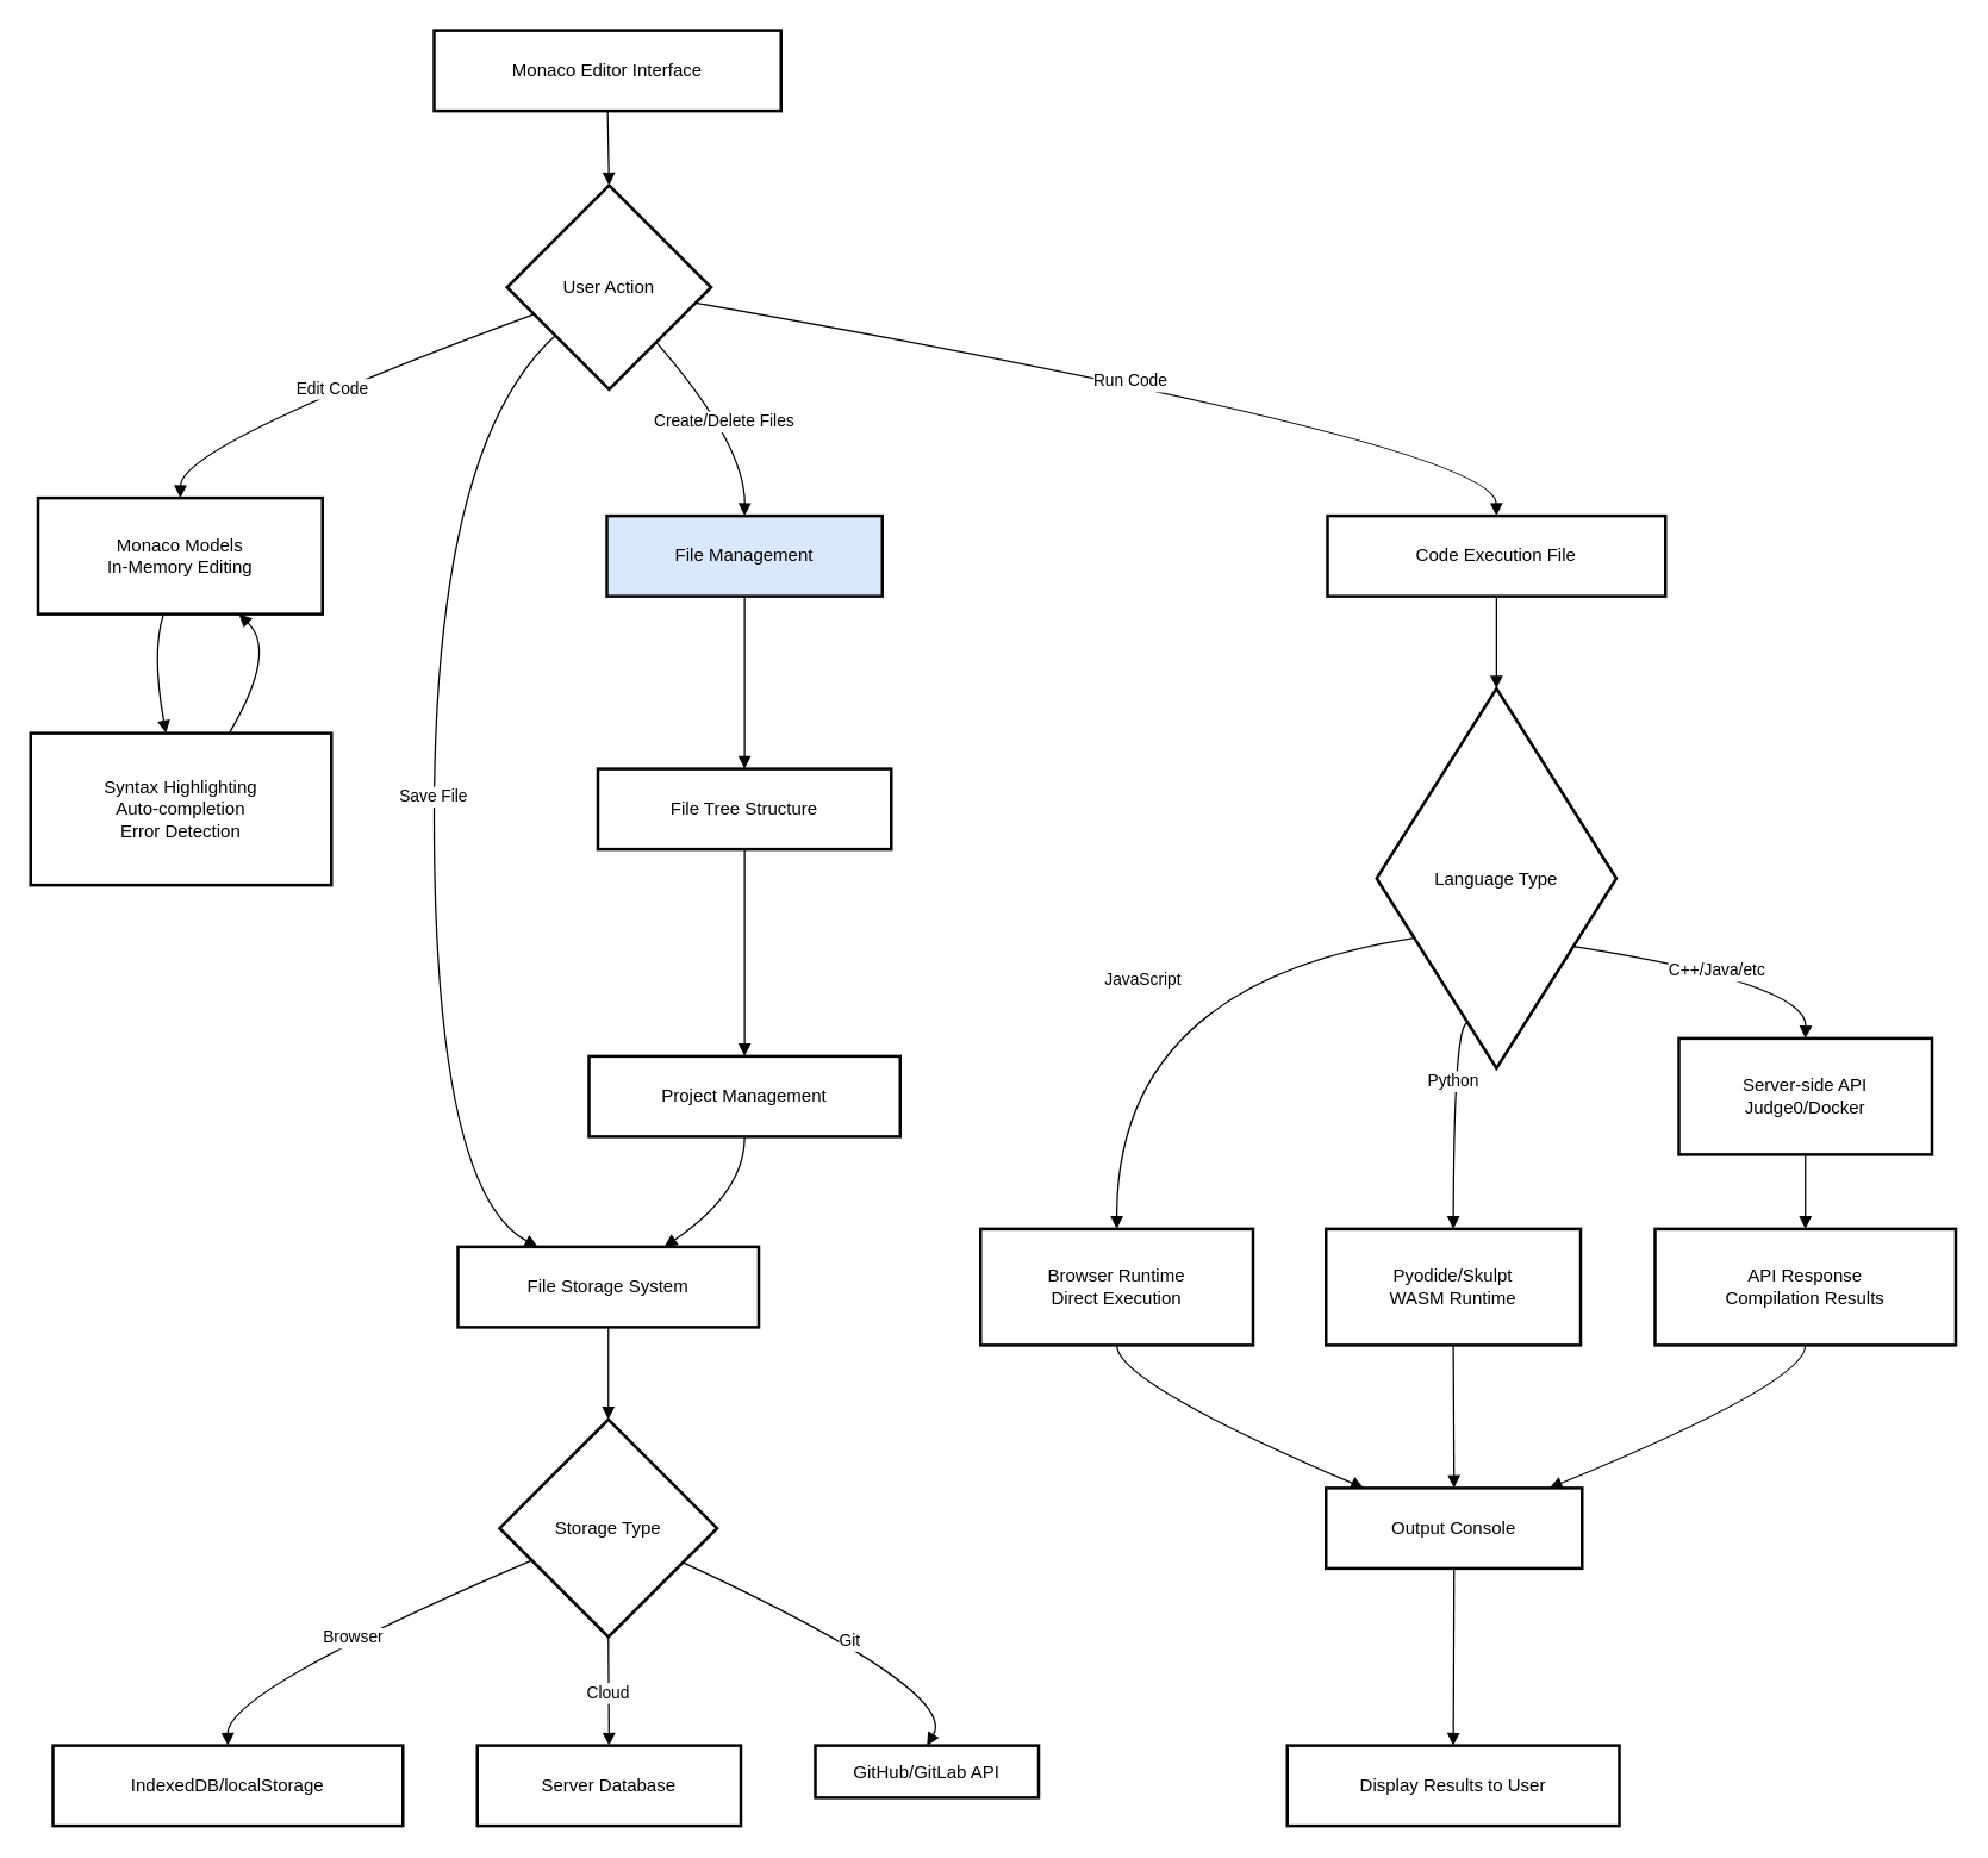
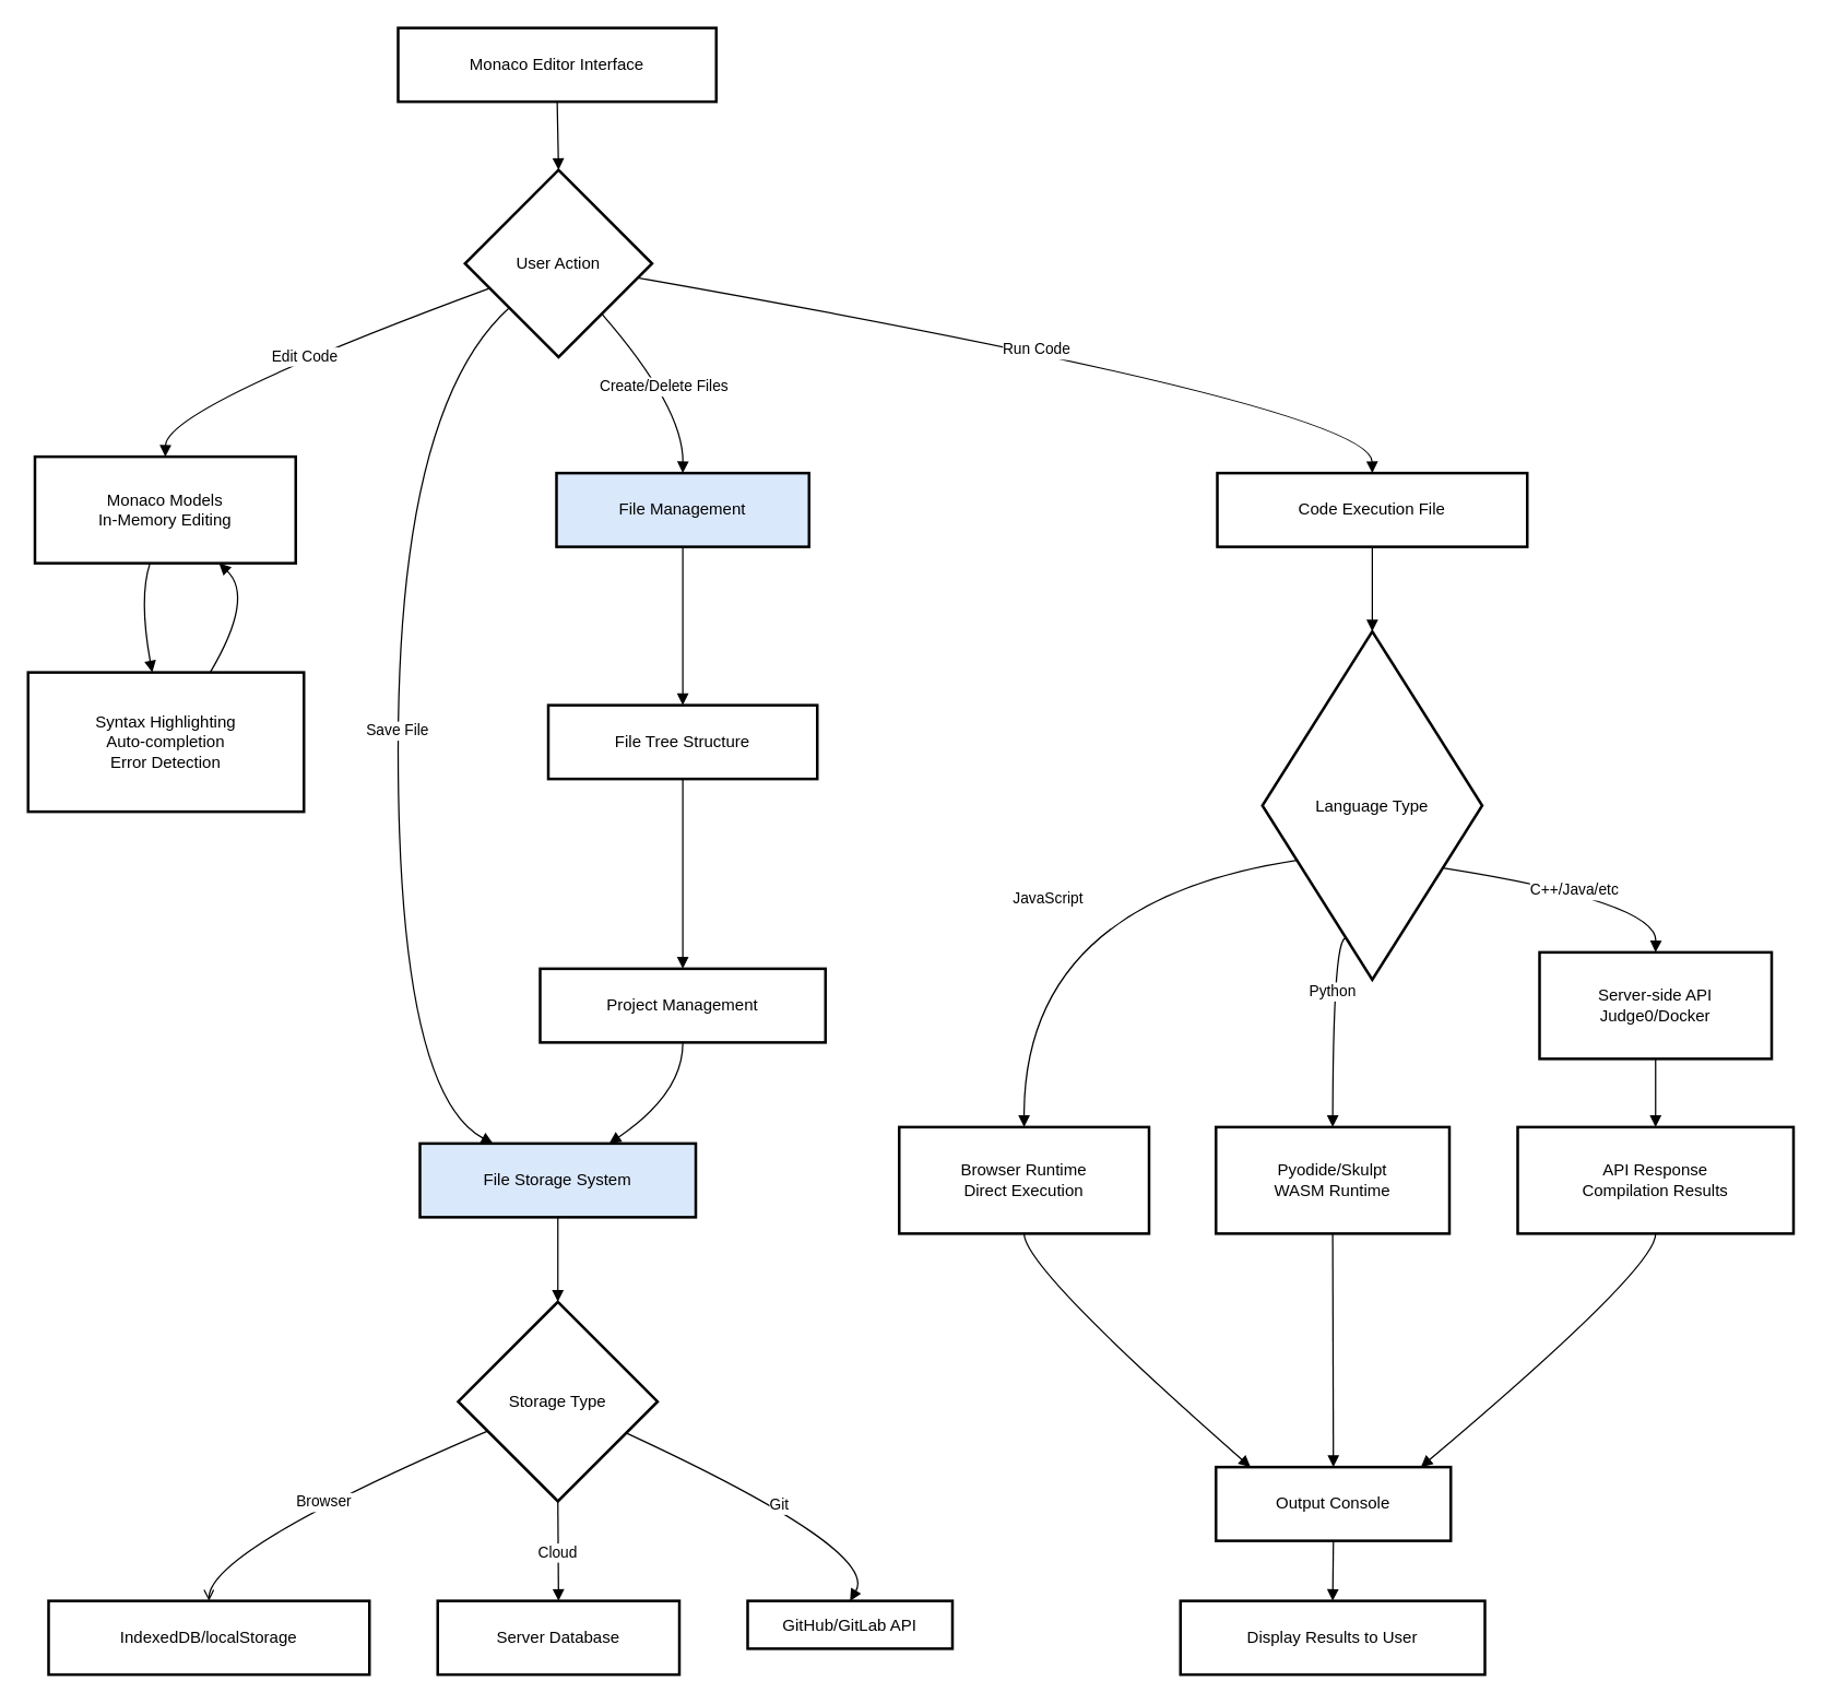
- <mxCell id="5" value="File Storage System" style="whiteSpace=wrap;strokeWidth=2;" parent="1" vertex="1"><mxGeometry x="307" y="837" width="202" height="54" as="geometry" /></mxCell>
+ <mxCell id="5" value="File Storage System" style="whiteSpace=wrap;strokeWidth=2;fillColor=#dae8fc;" parent="1" vertex="1"><mxGeometry x="307" y="837" width="202" height="54" as="geometry" /></mxCell>
- <mxCell id="19" value="Output Console" style="whiteSpace=wrap;strokeWidth=2;" parent="1" vertex="1"><mxGeometry x="890" y="999" width="172" height="54" as="geometry" /></mxCell>
+ <mxCell id="19" value="Output Console" style="whiteSpace=wrap;strokeWidth=2;" parent="1" vertex="1"><mxGeometry x="890" y="1074" width="172" height="54" as="geometry" /></mxCell>
- <mxCell id="30" value="Browser" style="curved=1;startArrow=none;endArrow=block;exitX=0;exitY=0.71;entryX=0.5;entryY=0;rounded=0;" parent="1" source="9" target="10" edge="1"><mxGeometry relative="1" as="geometry"><Array as="points"><mxPoint x="152" y="1135" /></Array></mxGeometry></mxCell>
+ <mxCell id="30" value="Browser" style="curved=1;startArrow=none;endArrow=open;exitX=0;exitY=0.71;entryX=0.5;entryY=0;rounded=0;" parent="1" source="9" target="10" edge="1"><mxGeometry relative="1" as="geometry"><Array as="points"><mxPoint x="152" y="1135" /></Array></mxGeometry></mxCell>
